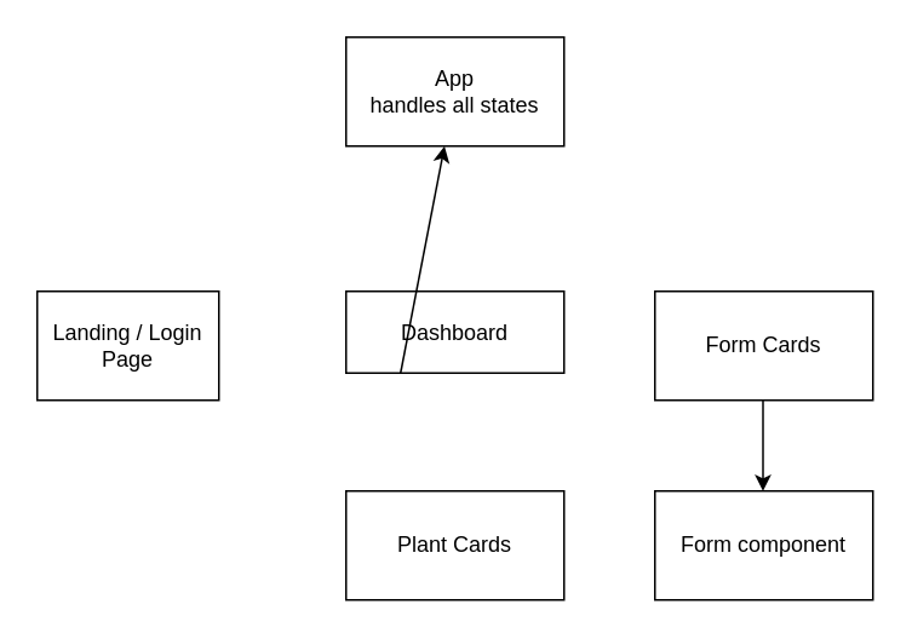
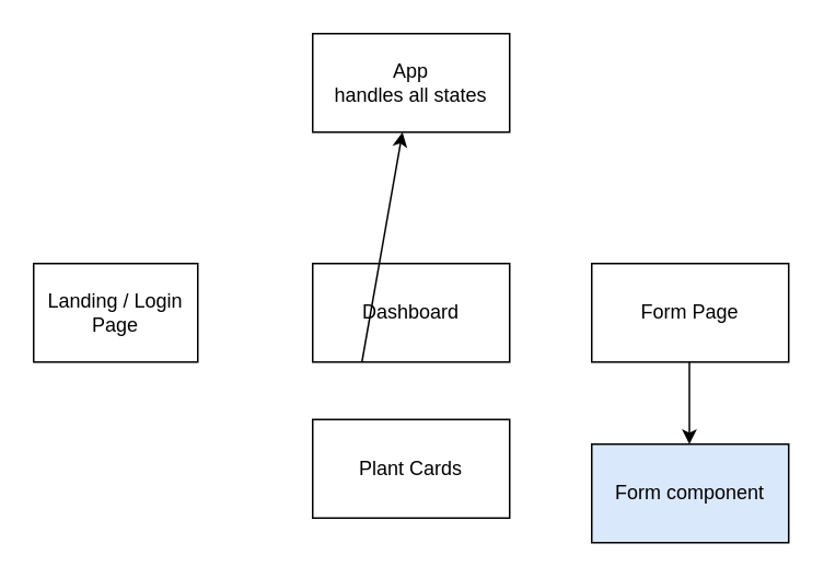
- <mxCell id="3" value="Dashboard" style="rounded=0;whiteSpace=wrap;html=1;" parent="1" vertex="1"><mxGeometry x="190" y="160" width="120" height="45" as="geometry" /></mxCell>
+ <mxCell id="3" value="Dashboard" style="rounded=0;whiteSpace=wrap;html=1;" parent="1" vertex="1"><mxGeometry x="190" y="160" width="120" height="60" as="geometry" /></mxCell>
- <mxCell id="4" value="Form Cards" style="rounded=0;whiteSpace=wrap;html=1;" parent="1" vertex="1"><mxGeometry x="360" y="160" width="120" height="60" as="geometry" /></mxCell>
+ <mxCell id="4" value="Form Page" style="rounded=0;whiteSpace=wrap;html=1;" parent="1" vertex="1"><mxGeometry x="360" y="160" width="120" height="60" as="geometry" /></mxCell>
- <mxCell id="6" value="Plant Cards" style="rounded=0;whiteSpace=wrap;html=1;" parent="1" vertex="1"><mxGeometry x="190" y="270" width="120" height="60" as="geometry" /></mxCell>
+ <mxCell id="6" value="Plant Cards" style="rounded=0;whiteSpace=wrap;html=1;" parent="1" vertex="1"><mxGeometry x="190" y="255" width="120" height="60" as="geometry" /></mxCell>
- <mxCell id="5" value="Form component" style="rounded=0;whiteSpace=wrap;html=1;" parent="1" vertex="1"><mxGeometry x="360" y="270" width="120" height="60" as="geometry" /></mxCell>
+ <mxCell id="5" value="Form component" style="rounded=0;whiteSpace=wrap;html=1;fillColor=#dae8fc;" parent="1" vertex="1"><mxGeometry x="360" y="270" width="120" height="60" as="geometry" /></mxCell>
